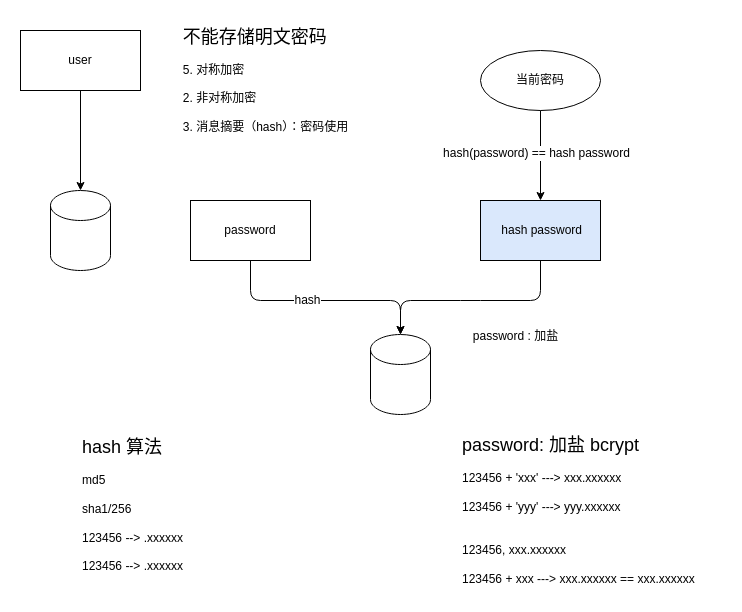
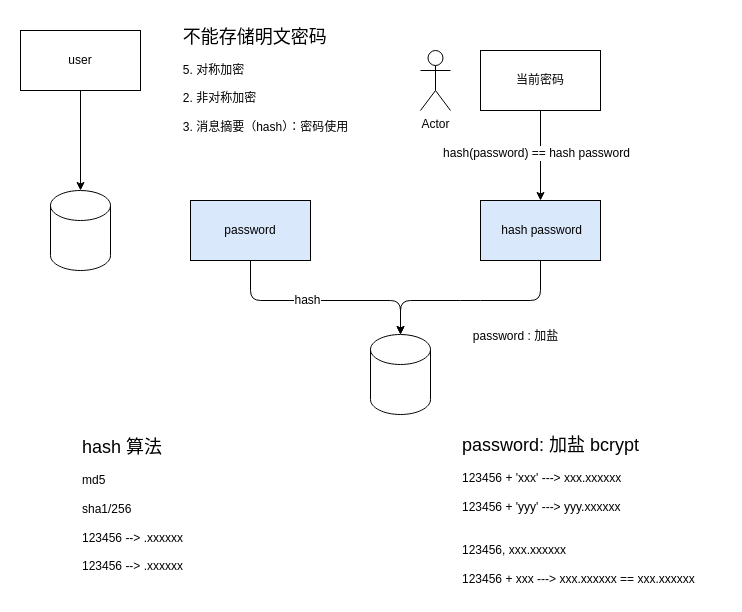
+ <mxCell id="15" value="Actor" style="shape=umlActor;verticalLabelPosition=bottom;verticalAlign=top;html=1;outlineConnect=0;fontSize=12;" vertex="1" parent="1"><mxGeometry x="420" y="50" width="30" height="60" as="geometry" /></mxCell>
- <mxCell id="12" value="当前密码" style="ellipse;whiteSpace=wrap;html=1;fontSize=12;" vertex="1" parent="1"><mxGeometry x="480" y="50" width="120" height="60" as="geometry" /></mxCell>
+ <mxCell id="12" value="当前密码" style="rounded=0;whiteSpace=wrap;html=1;fontSize=12;" vertex="1" parent="1"><mxGeometry x="480" y="50" width="120" height="60" as="geometry" /></mxCell>
- <mxCell id="4" value="password" style="rounded=0;whiteSpace=wrap;html=1;" vertex="1" parent="1"><mxGeometry x="190" y="200" width="120" height="60" as="geometry" /></mxCell>
+ <mxCell id="4" value="password" style="rounded=0;whiteSpace=wrap;html=1;fillColor=#dae8fc;" vertex="1" parent="1"><mxGeometry x="190" y="200" width="120" height="60" as="geometry" /></mxCell>
